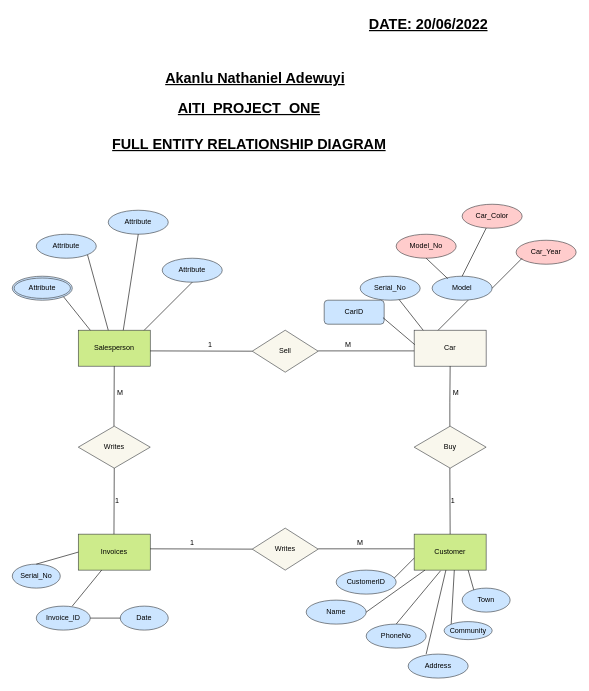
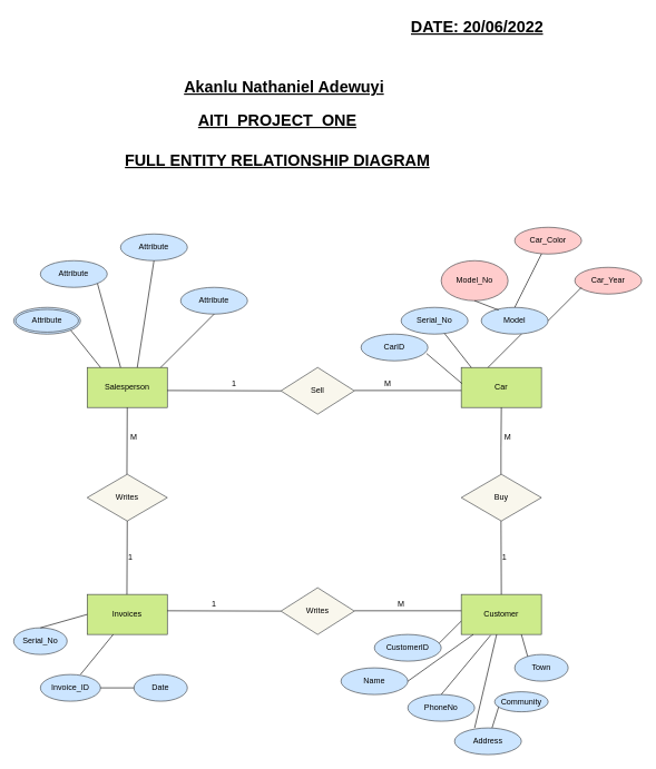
- <mxCell id="42" value="Model_No" style="ellipse;whiteSpace=wrap;html=1;align=center;fillColor=#ffcccc;strokeColor=#36393d;" parent="1" vertex="1"><mxGeometry x="660" y="390" width="100" height="40" as="geometry" /></mxCell>
+ <mxCell id="42" value="Model_No" style="ellipse;whiteSpace=wrap;html=1;align=center;fillColor=#ffcccc;strokeColor=#36393d;" parent="1" vertex="1"><mxGeometry x="660" y="390" width="100" height="60" as="geometry" /></mxCell>
- <mxCell id="39" value="CarID" style="whiteSpace=wrap;html=1;align=center;fillColor=#cce5ff;strokeColor=#36393d;rounded=1;" parent="1" vertex="1"><mxGeometry x="540" y="500" width="100" height="40" as="geometry" /></mxCell>
+ <mxCell id="39" value="CarID" style="ellipse;whiteSpace=wrap;html=1;align=center;fillColor=#cce5ff;strokeColor=#36393d;" parent="1" vertex="1"><mxGeometry x="540" y="500" width="100" height="40" as="geometry" /></mxCell>
- <mxCell id="6" value="Car" style="rounded=0;whiteSpace=wrap;html=1;fillColor=#f9f7ed;strokeColor=#36393d;" parent="1" vertex="1"><mxGeometry x="690" y="550" width="120" height="60" as="geometry" /></mxCell>
+ <mxCell id="6" value="Car" style="rounded=0;whiteSpace=wrap;html=1;fillColor=#cdeb8b;strokeColor=#36393d;" parent="1" vertex="1"><mxGeometry x="690" y="550" width="120" height="60" as="geometry" /></mxCell>
- <mxCell id="29" value="" style="endArrow=none;html=1;rounded=0;entryX=0.558;entryY=1;entryDx=0;entryDy=0;exitX=0;exitY=0;exitDx=0;exitDy=0;entryPerimeter=0;" parent="1" source="33" target="8" edge="1"><mxGeometry width="50" height="50" relative="1" as="geometry"><mxPoint x="727.574" y="1055.858" as="sourcePoint" /><mxPoint x="775" y="1005" as="targetPoint" /></mxGeometry></mxCell>
+ <mxCell id="29" value="" style="endArrow=none;html=1;rounded=0;exitX=0;exitY=0;exitDx=0;exitDy=0;" parent="1" source="33" target="36" edge="1"><mxGeometry width="50" height="50" relative="1" as="geometry"><mxPoint x="727.574" y="1055.858" as="sourcePoint" /><mxPoint x="775" y="1005" as="targetPoint" /></mxGeometry></mxCell>
